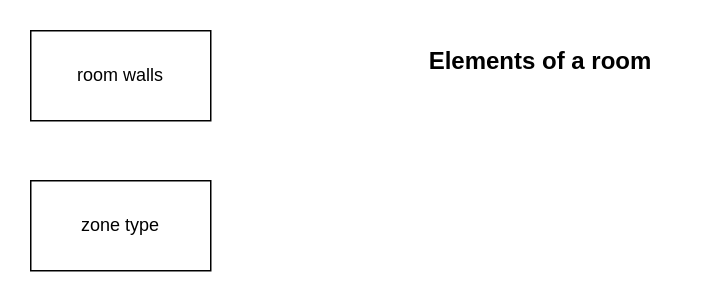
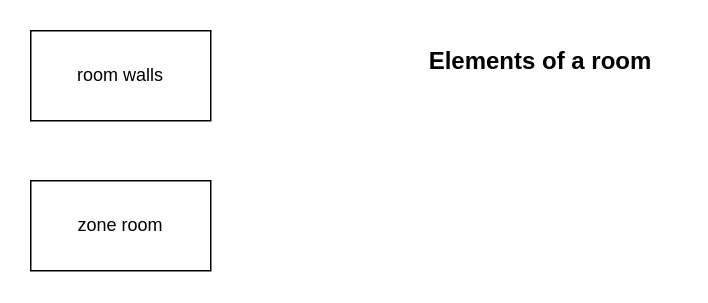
- <mxCell id="3" value="zone type" style="rounded=0;whiteSpace=wrap;html=1;" vertex="1" parent="1"><mxGeometry x="20" y="120" width="120" height="60" as="geometry" /></mxCell>
+ <mxCell id="3" value="zone room" style="rounded=0;whiteSpace=wrap;html=1;" vertex="1" parent="1"><mxGeometry x="20" y="120" width="120" height="60" as="geometry" /></mxCell>
